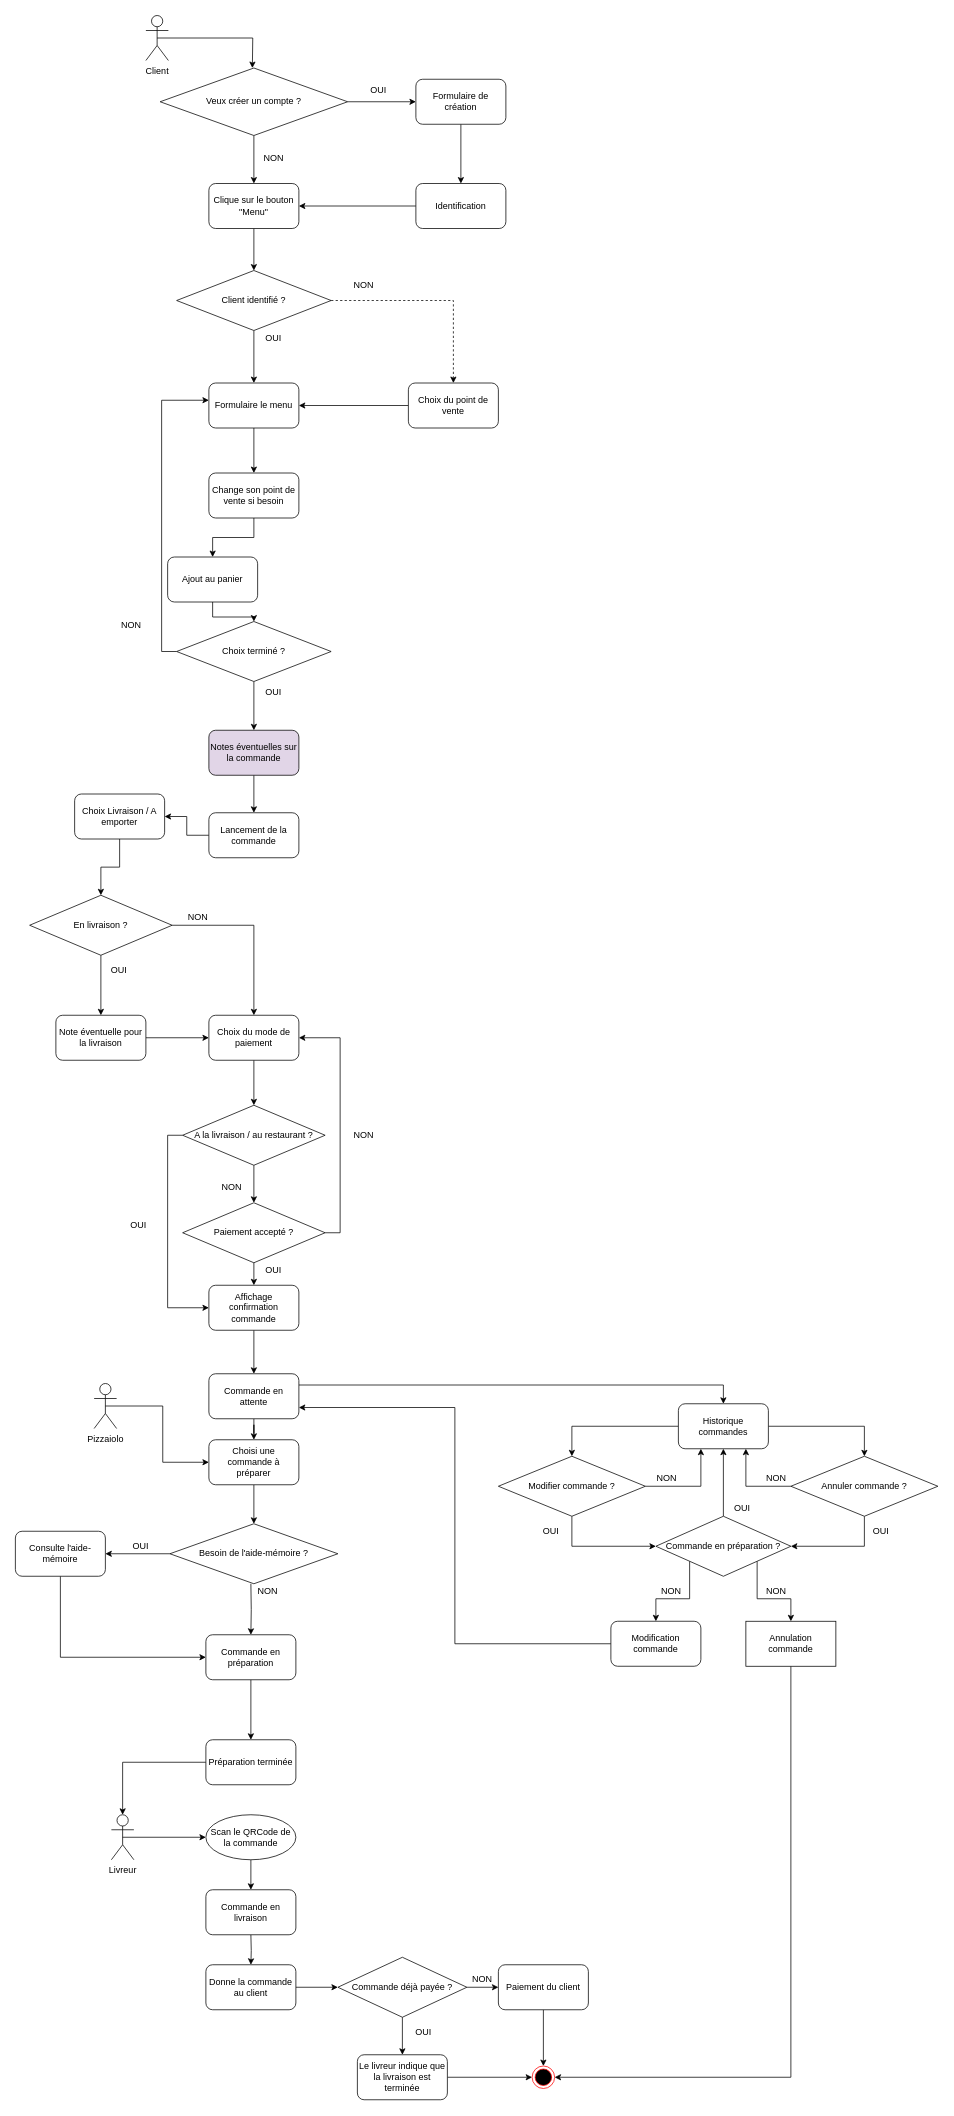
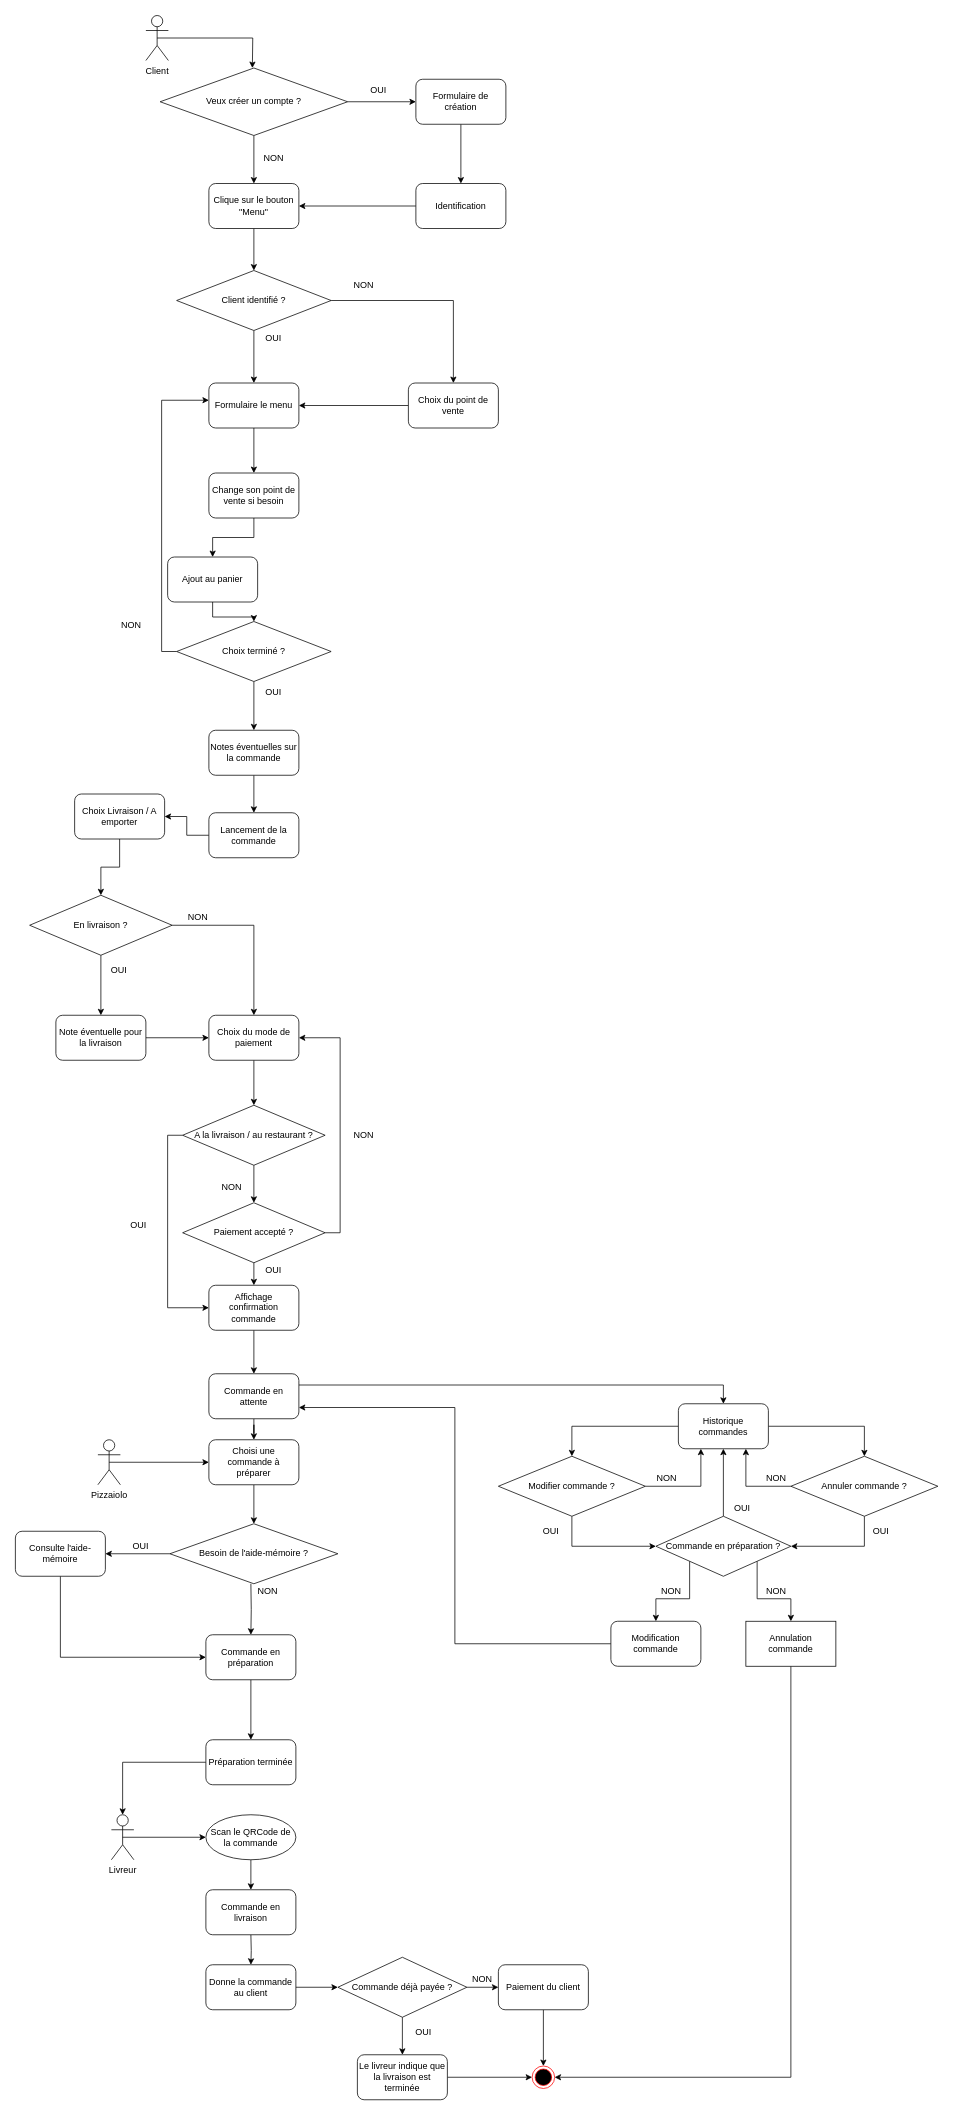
- <mxCell id="108" style="edgeStyle=orthogonalEdgeStyle;rounded=0;orthogonalLoop=1;jettySize=auto;html=1;exitX=1;exitY=0.5;exitDx=0;exitDy=0;entryX=0.5;entryY=0;entryDx=0;entryDy=0;dashed=1;" edge="1" parent="1" source="109" target="111"><mxGeometry relative="1" as="geometry" /></mxCell>
+ <mxCell id="108" style="edgeStyle=orthogonalEdgeStyle;rounded=0;orthogonalLoop=1;jettySize=auto;html=1;exitX=1;exitY=0.5;exitDx=0;exitDy=0;entryX=0.5;entryY=0;entryDx=0;entryDy=0;" edge="1" parent="1" source="109" target="111"><mxGeometry relative="1" as="geometry" /></mxCell>
- <mxCell id="88" value="Notes éventuelles sur la commande" style="rounded=1;whiteSpace=wrap;html=1;fillColor=#e1d5e7;" vertex="1" parent="1"><mxGeometry x="278" y="973" width="120" height="60" as="geometry" /></mxCell>
+ <mxCell id="88" value="Notes éventuelles sur la commande" style="rounded=1;whiteSpace=wrap;html=1;" vertex="1" parent="1"><mxGeometry x="278" y="973" width="120" height="60" as="geometry" /></mxCell>
- <mxCell id="48" value="Pizzaiolo" style="shape=umlActor;verticalLabelPosition=bottom;verticalAlign=top;html=1;outlineConnect=0;" vertex="1" parent="1"><mxGeometry x="125" y="1844" width="30" height="60" as="geometry" /></mxCell>
+ <mxCell id="48" value="Pizzaiolo" style="shape=umlActor;verticalLabelPosition=bottom;verticalAlign=top;html=1;outlineConnect=0;" vertex="1" parent="1"><mxGeometry x="130" y="1919" width="30" height="60" as="geometry" /></mxCell>
